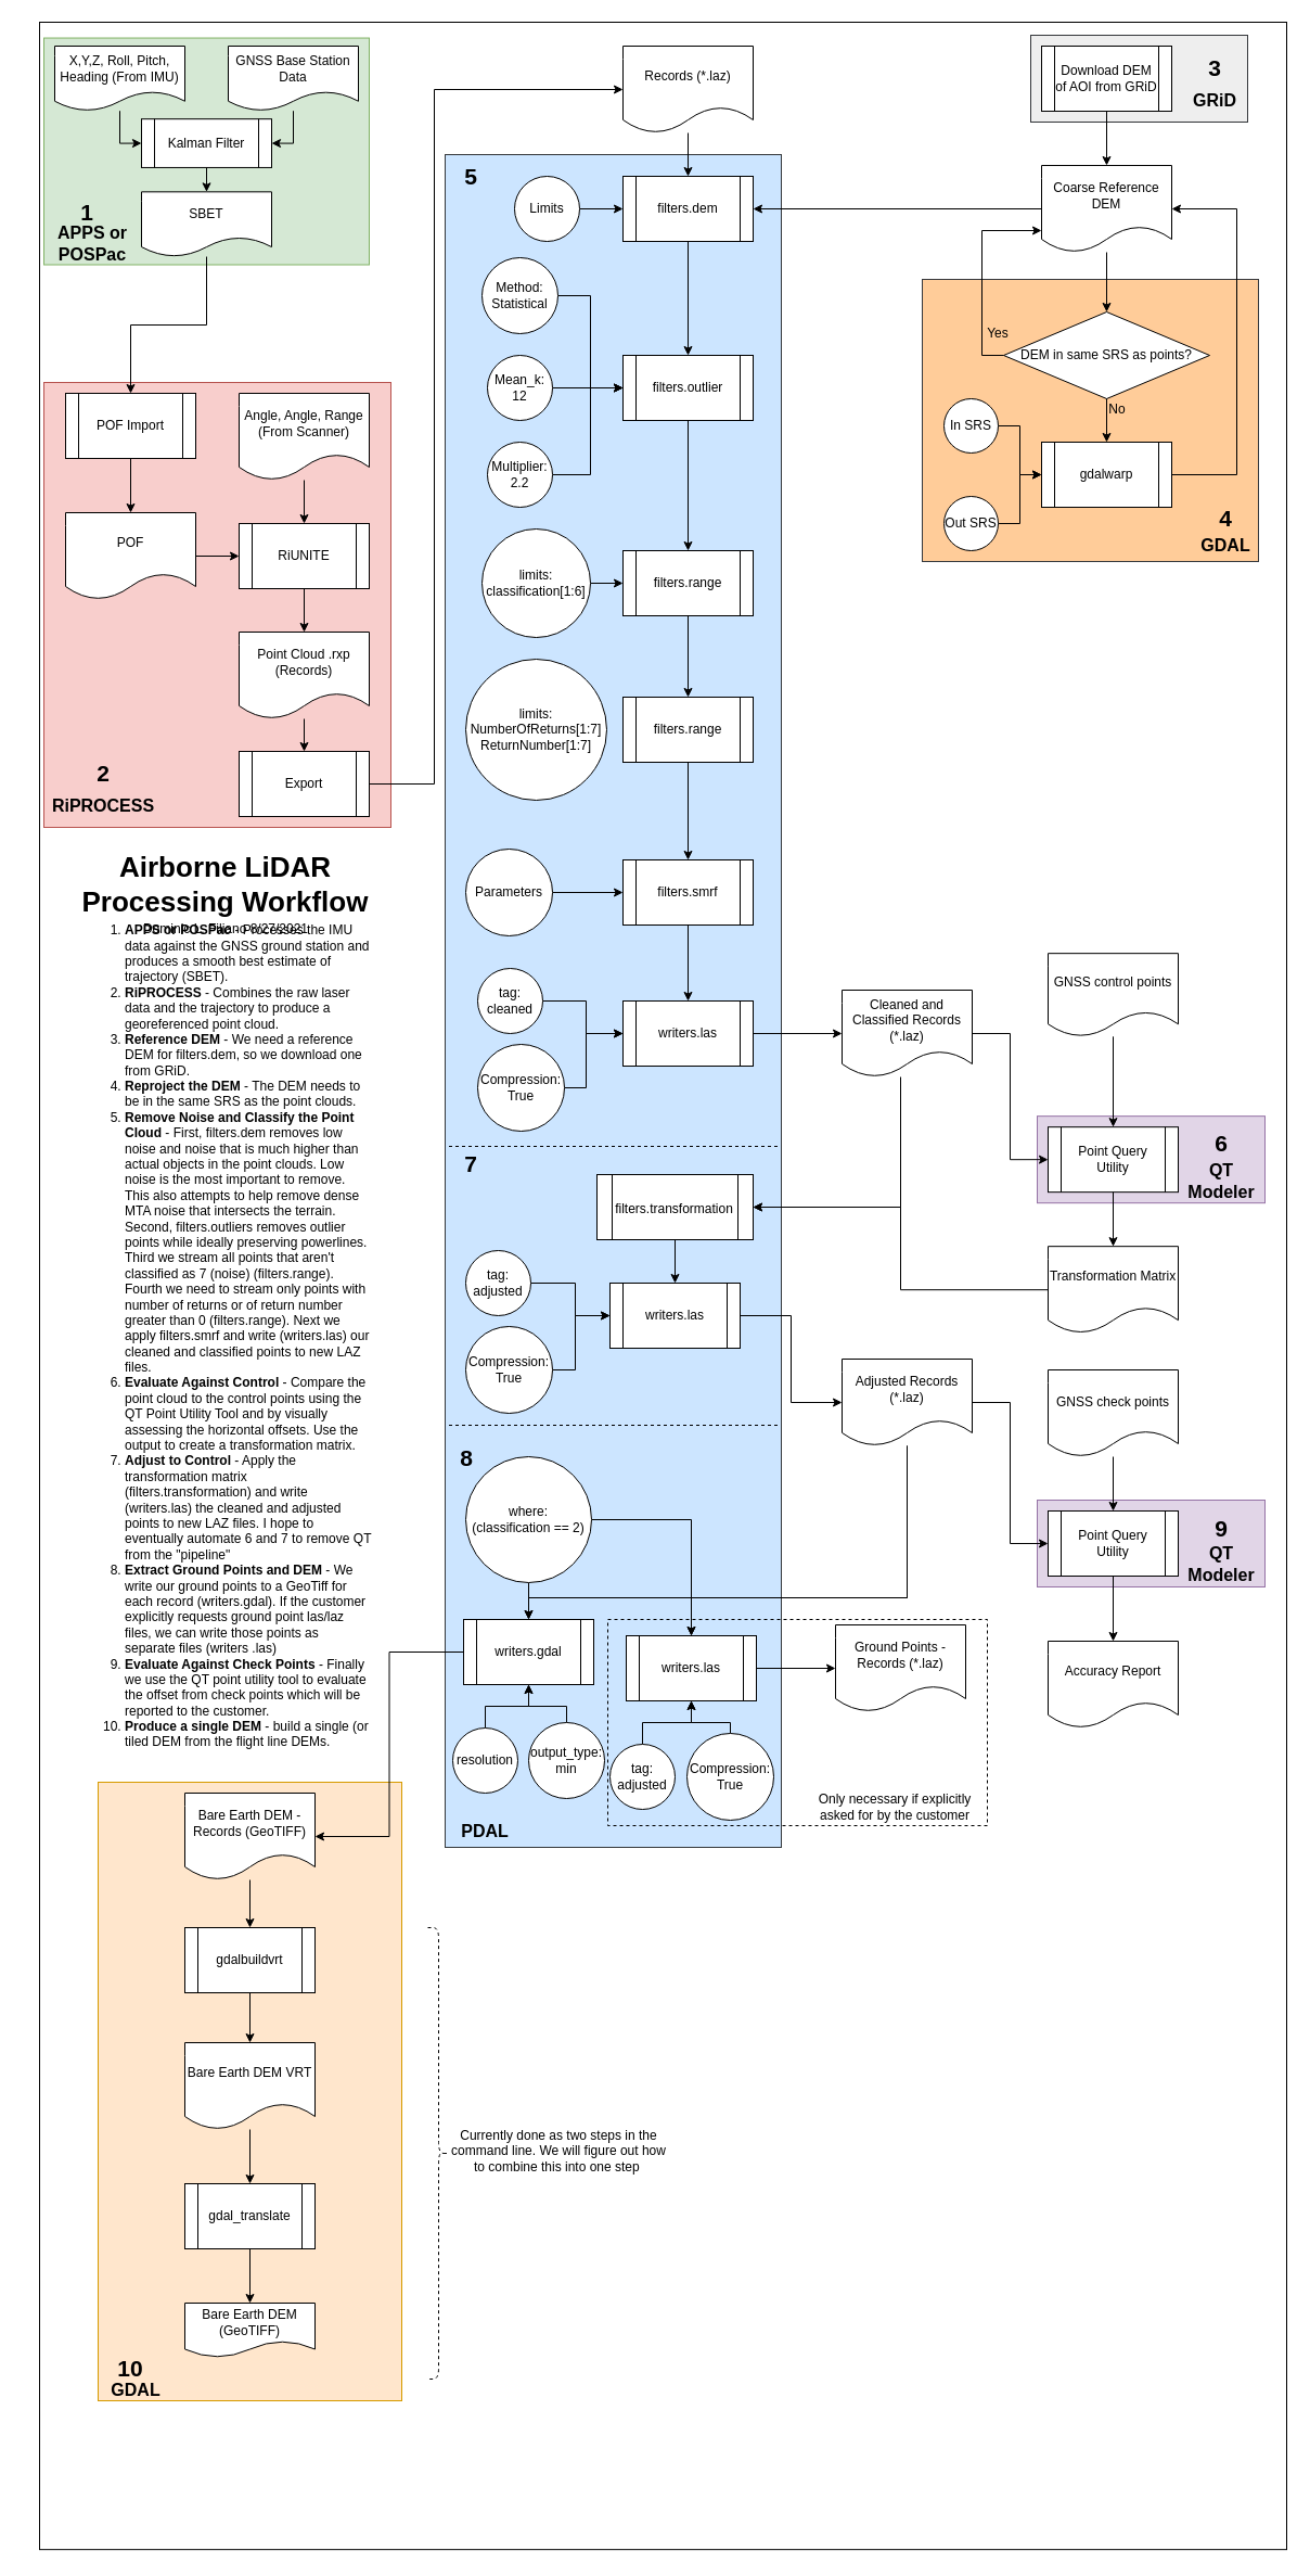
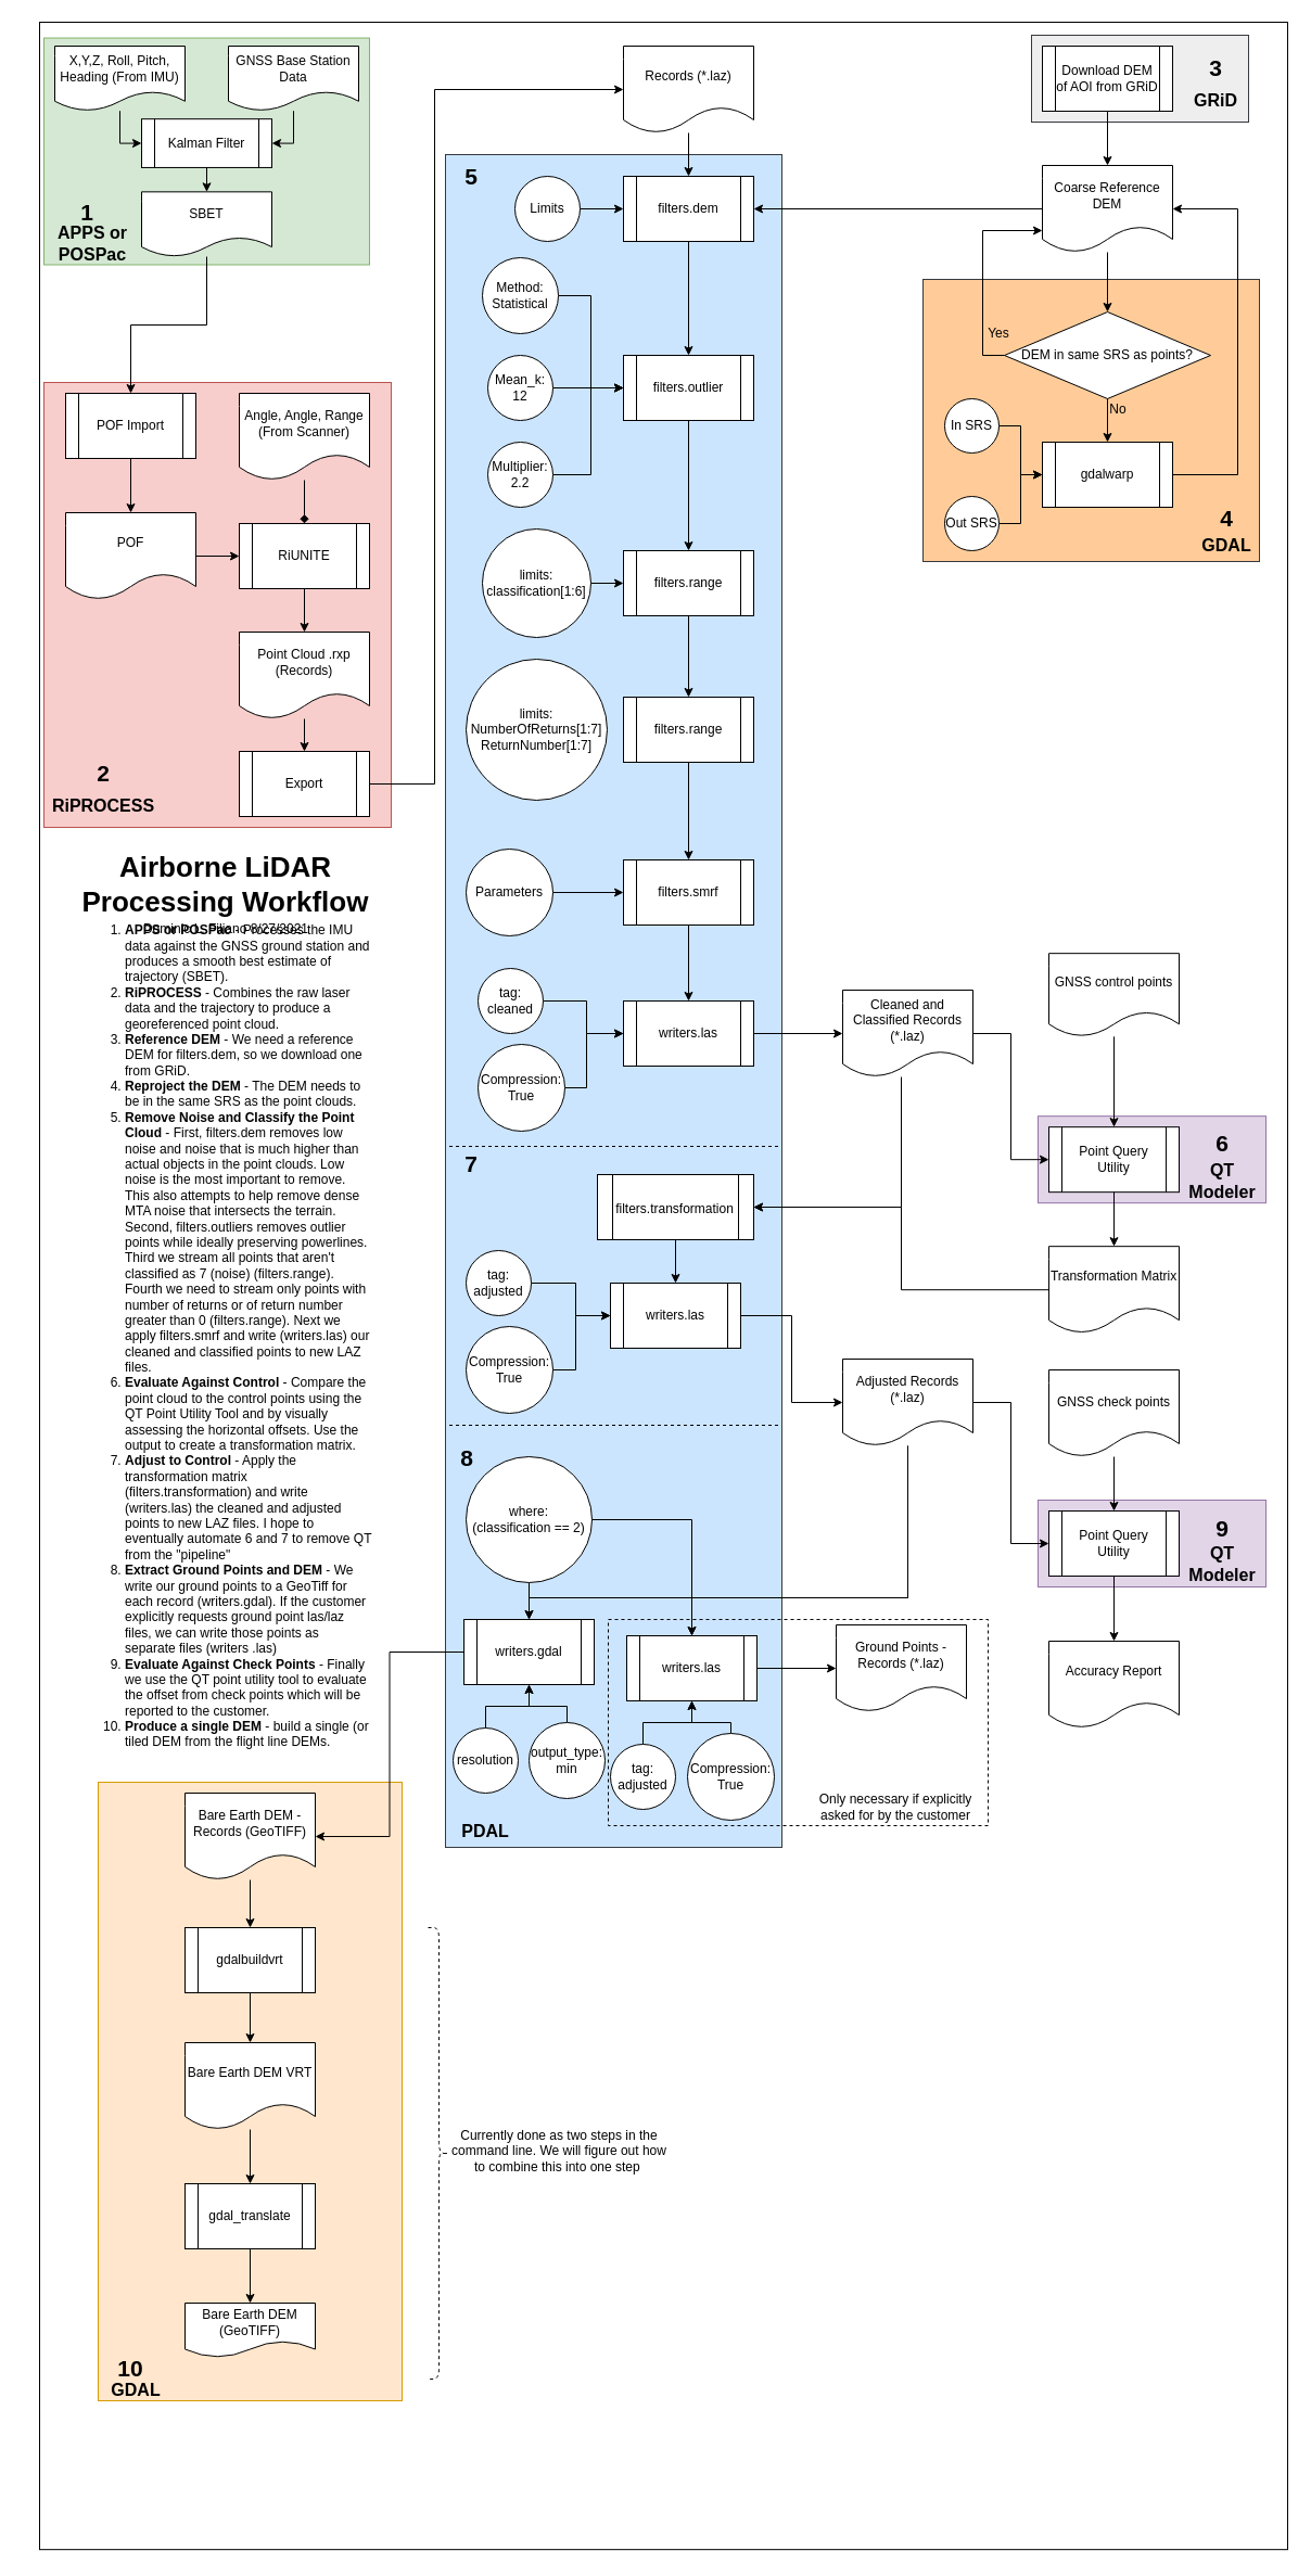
- <mxCell id="59" style="edgeStyle=orthogonalEdgeStyle;rounded=0;orthogonalLoop=1;jettySize=auto;html=1;entryX=0.5;entryY=0;entryDx=0;entryDy=0;" parent="52" source="54" target="58" edge="1"><mxGeometry as="geometry" /></mxCell>
+ <mxCell id="59" style="edgeStyle=orthogonalEdgeStyle;rounded=0;orthogonalLoop=1;jettySize=auto;html=1;entryX=0.5;entryY=0;entryDx=0;entryDy=0;endArrow=diamond;" parent="52" source="54" target="58" edge="1"><mxGeometry as="geometry" /></mxCell>
